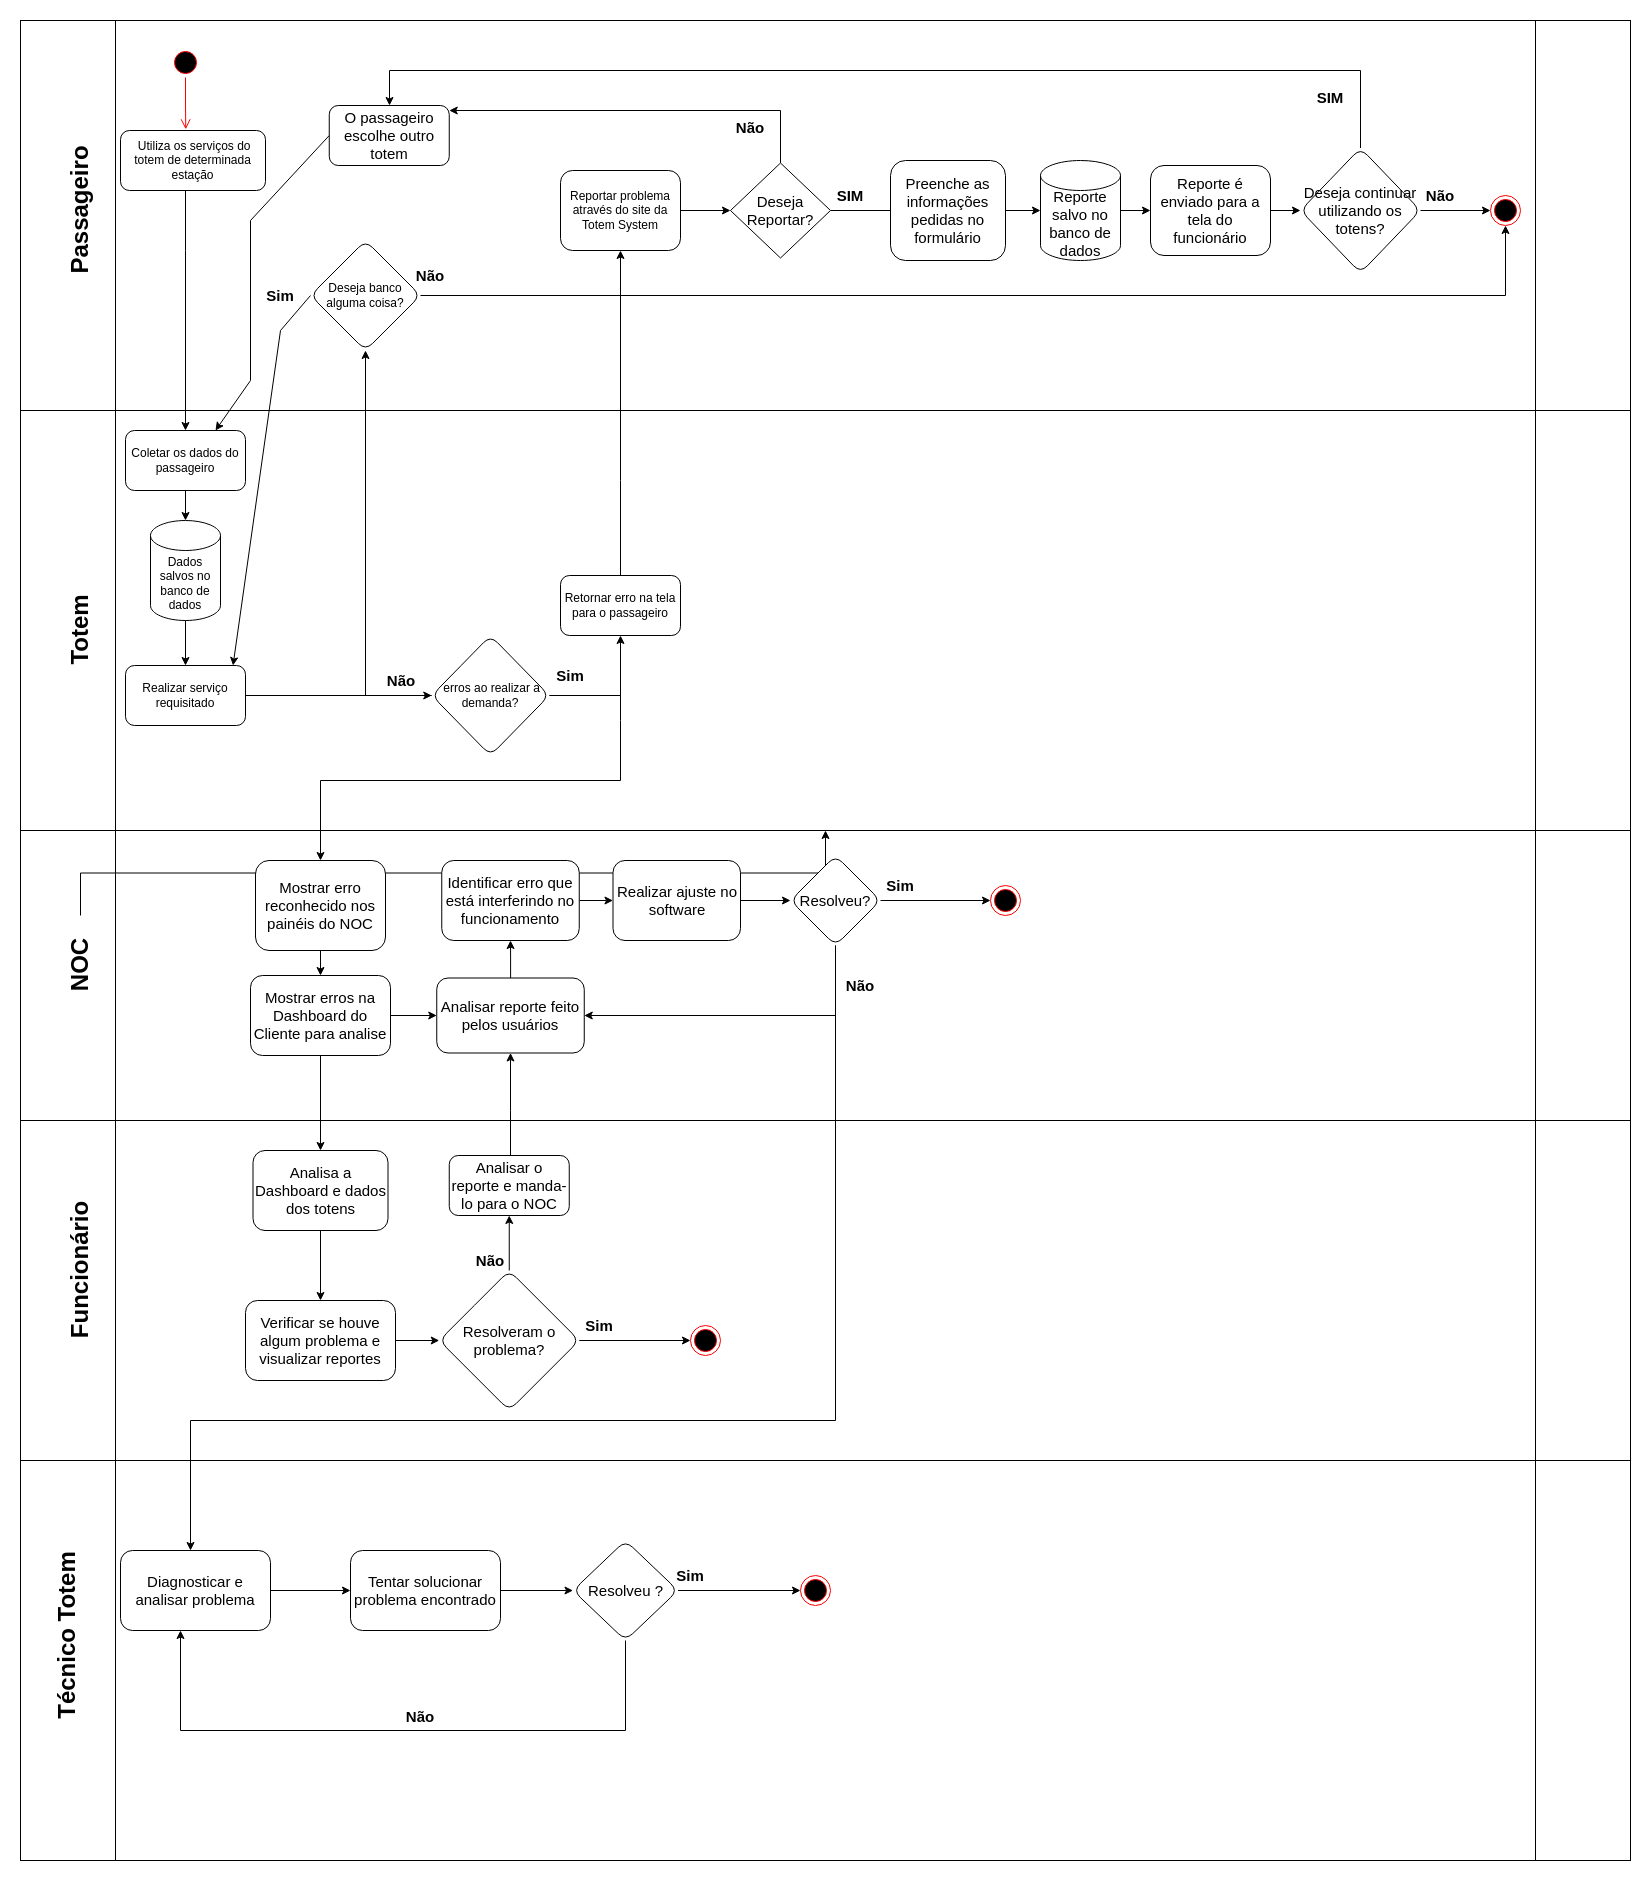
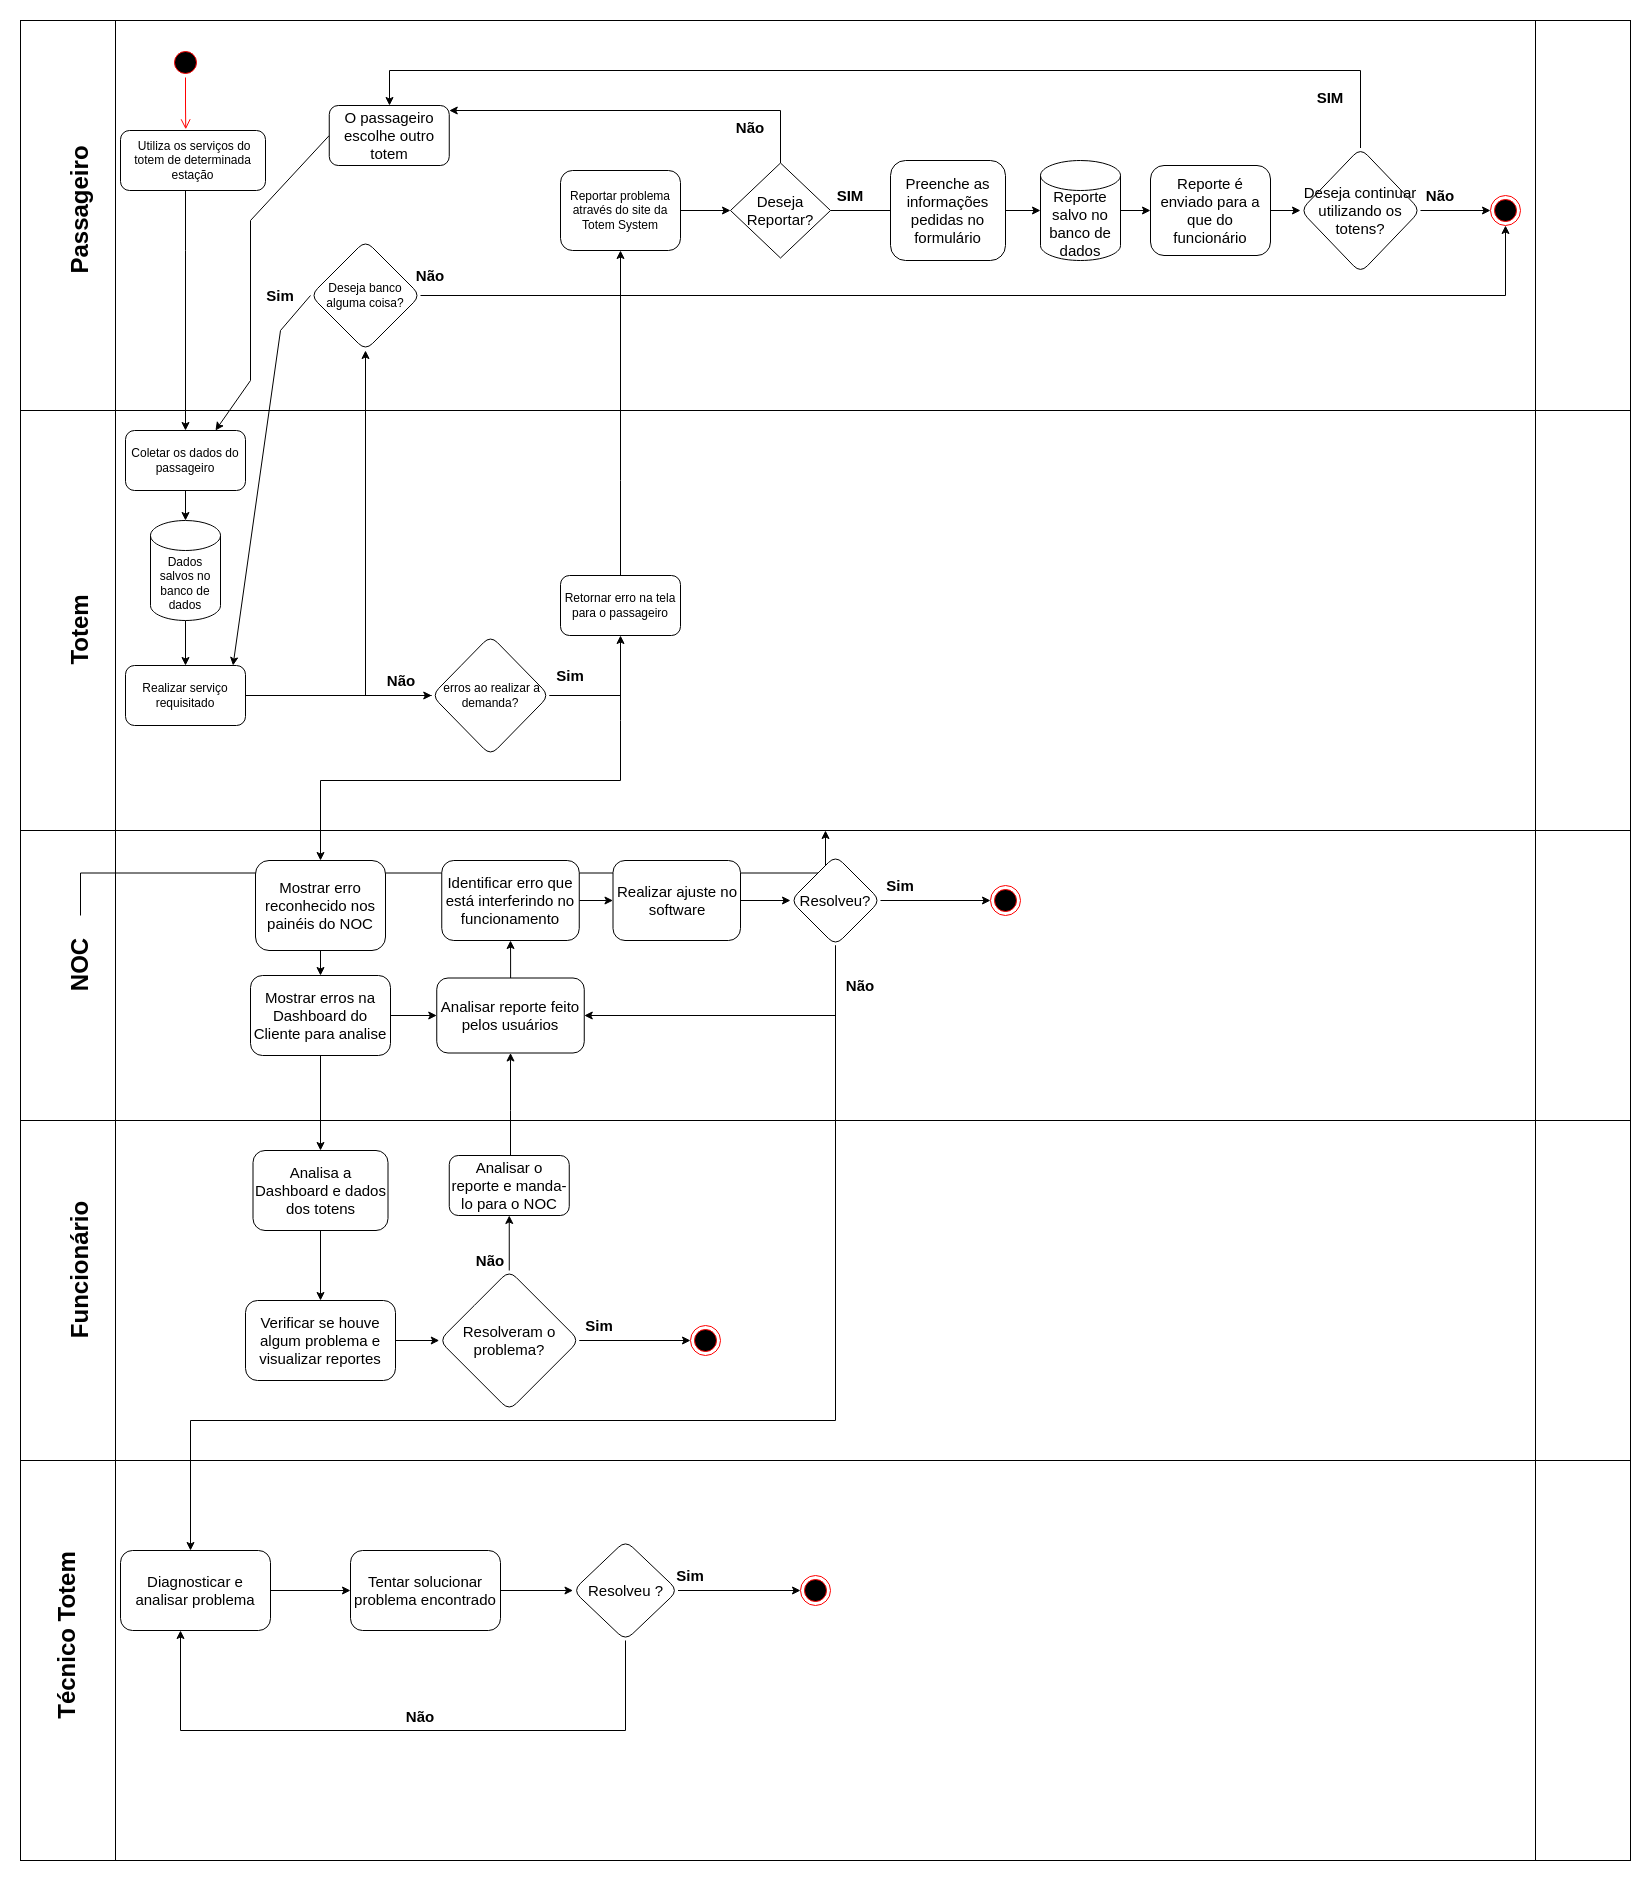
- <mxCell id="44" value="Reporte é enviado para a tela do funcionário" style="rounded=1;whiteSpace=wrap;html=1;fontSize=15;" parent="1" vertex="1"><mxGeometry x="1150" y="165" width="120" height="90" as="geometry" /></mxCell>
+ <mxCell id="44" value="Reporte é enviado para a que do funcionário" style="rounded=1;whiteSpace=wrap;html=1;fontSize=15;" parent="1" vertex="1"><mxGeometry x="1150" y="165" width="120" height="90" as="geometry" /></mxCell>
